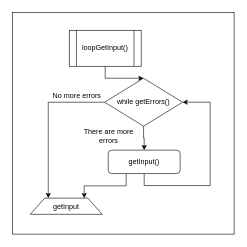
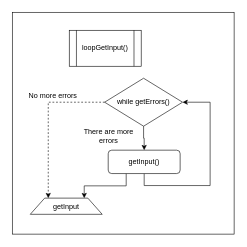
- <mxCell id="6" style="edgeStyle=orthogonalEdgeStyle;rounded=0;orthogonalLoop=1;jettySize=auto;html=1;exitX=0.5;exitY=1;exitDx=0;exitDy=0;entryX=0.5;entryY=0;entryDx=0;entryDy=0;" edge="1" parent="1" source="7" target="10"><mxGeometry relative="1" as="geometry" /></mxCell>
- <mxCell id="12" value="No more errors" style="text;html=1;strokeColor=none;fillColor=none;align=center;verticalAlign=middle;whiteSpace=wrap;rounded=0;" vertex="1" parent="1"><mxGeometry x="83" y="150" width="90" height="20" as="geometry" /></mxCell>
+ <mxCell id="12" value="No more errors" style="text;html=1;strokeColor=none;fillColor=none;align=center;verticalAlign=middle;whiteSpace=wrap;rounded=0;" vertex="1" parent="1"><mxGeometry x="43" y="150" width="90" height="20" as="geometry" /></mxCell>
- <mxCell id="9" style="edgeStyle=orthogonalEdgeStyle;rounded=0;orthogonalLoop=1;jettySize=auto;html=1;exitX=0;exitY=0.5;exitDx=0;exitDy=0;entryX=0.25;entryY=0;entryDx=0;entryDy=0;" edge="1" parent="1" source="10" target="13"><mxGeometry relative="1" as="geometry" /></mxCell>
+ <mxCell id="9" style="edgeStyle=orthogonalEdgeStyle;rounded=0;orthogonalLoop=1;jettySize=auto;html=1;exitX=0;exitY=0.5;exitDx=0;exitDy=0;entryX=0.25;entryY=0;entryDx=0;entryDy=0;dashed=1;" edge="1" parent="1" source="10" target="13"><mxGeometry relative="1" as="geometry" /></mxCell>
